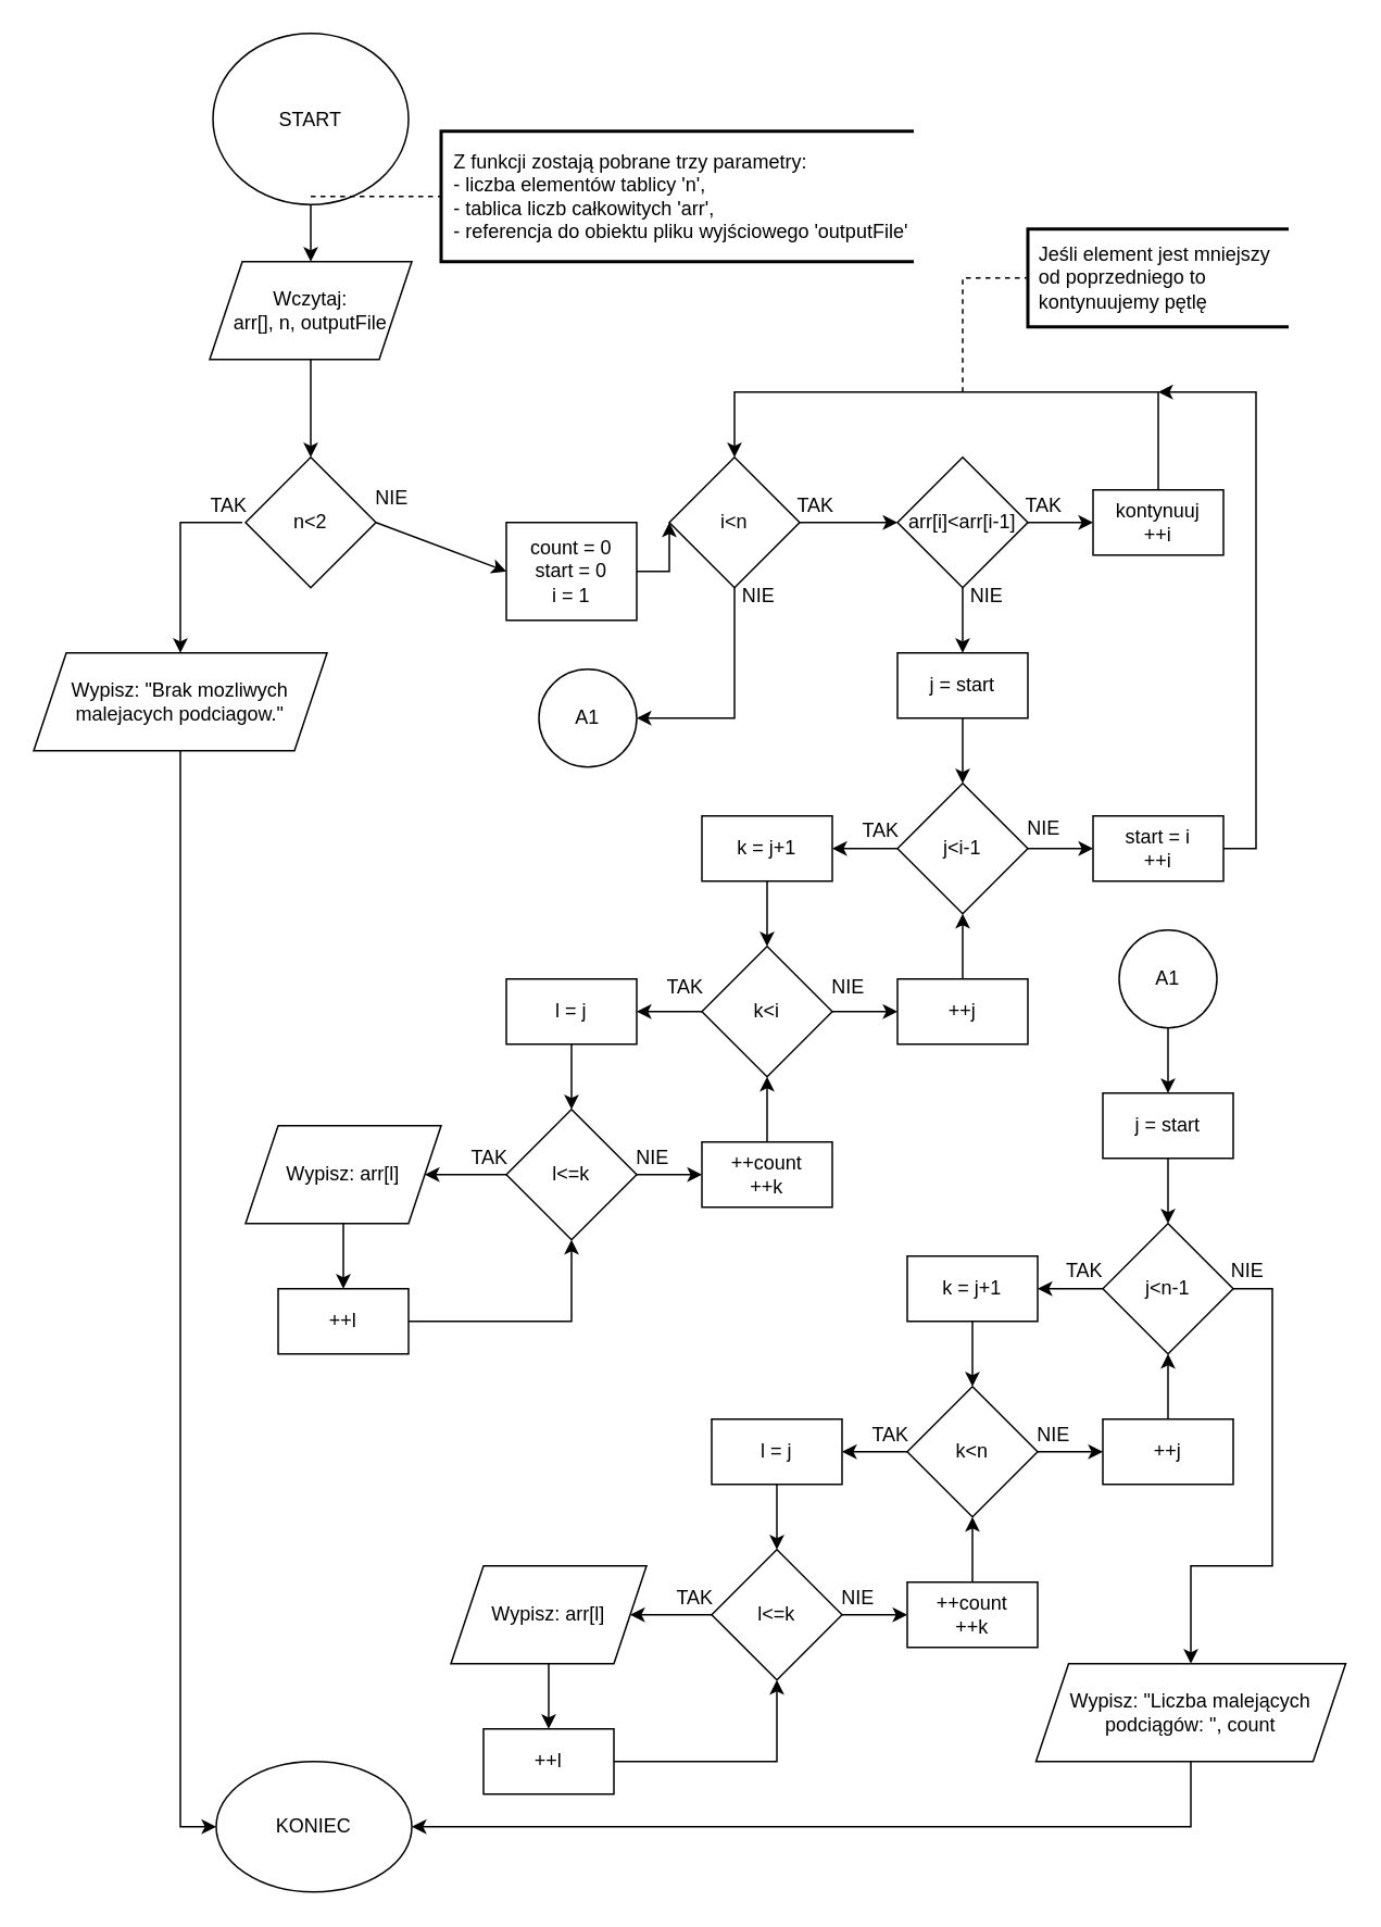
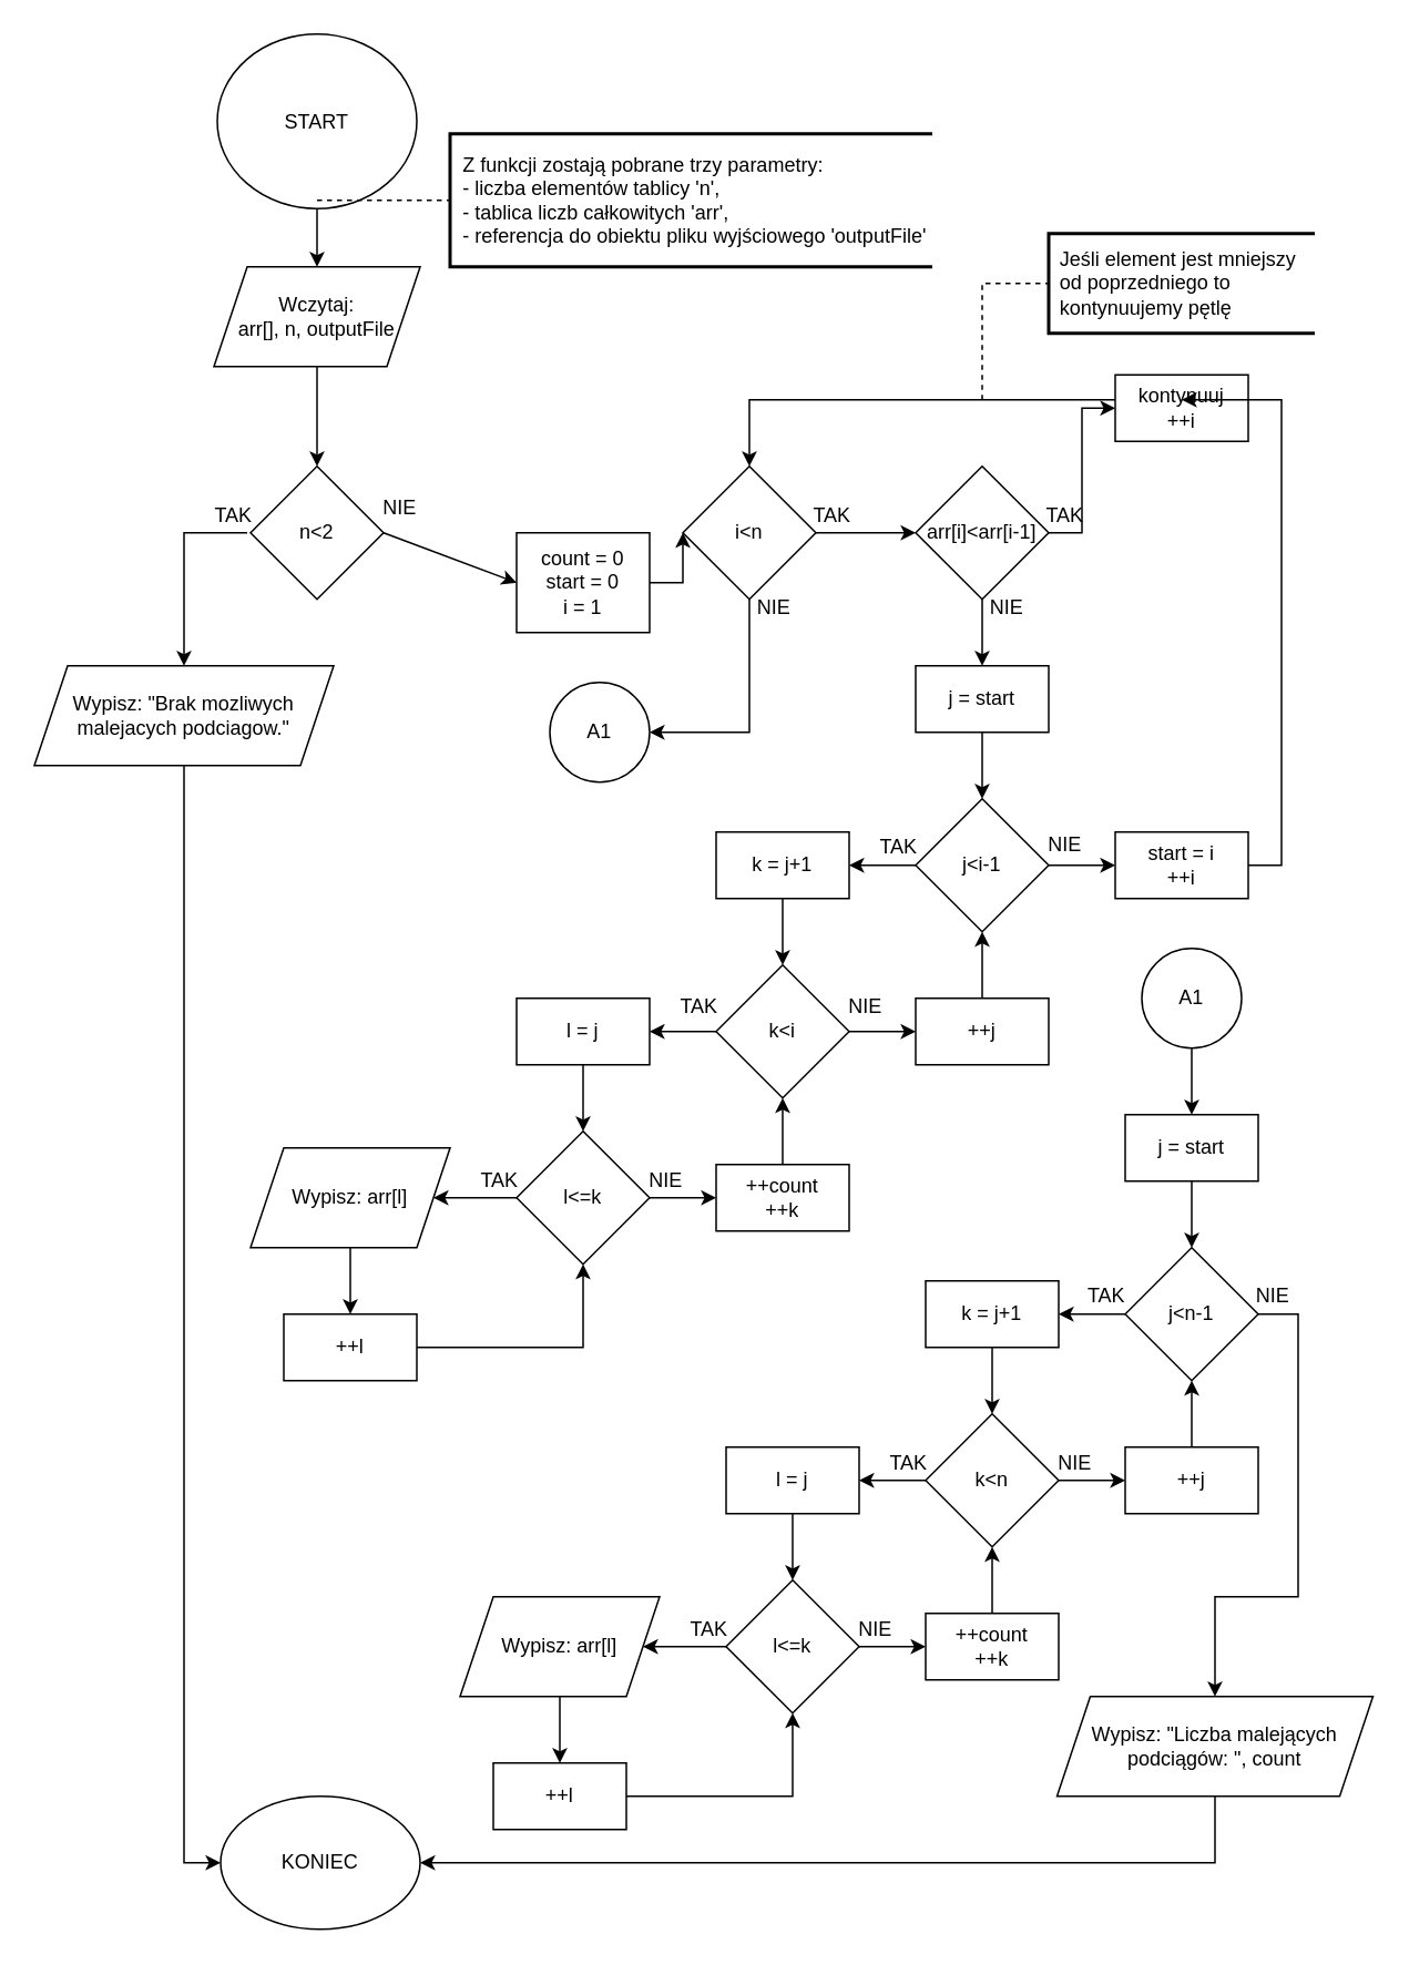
- <mxCell id="28" value="kontynuuj&lt;div&gt;++i&lt;/div&gt;" style="rounded=0;whiteSpace=wrap;html=1;" vertex="1" parent="1"><mxGeometry x="670" y="300" width="80" height="40" as="geometry" /></mxCell>
+ <mxCell id="28" value="kontynuuj&lt;div&gt;++i&lt;/div&gt;" style="rounded=0;whiteSpace=wrap;html=1;" vertex="1" parent="1"><mxGeometry x="670" y="225" width="80" height="40" as="geometry" /></mxCell>
